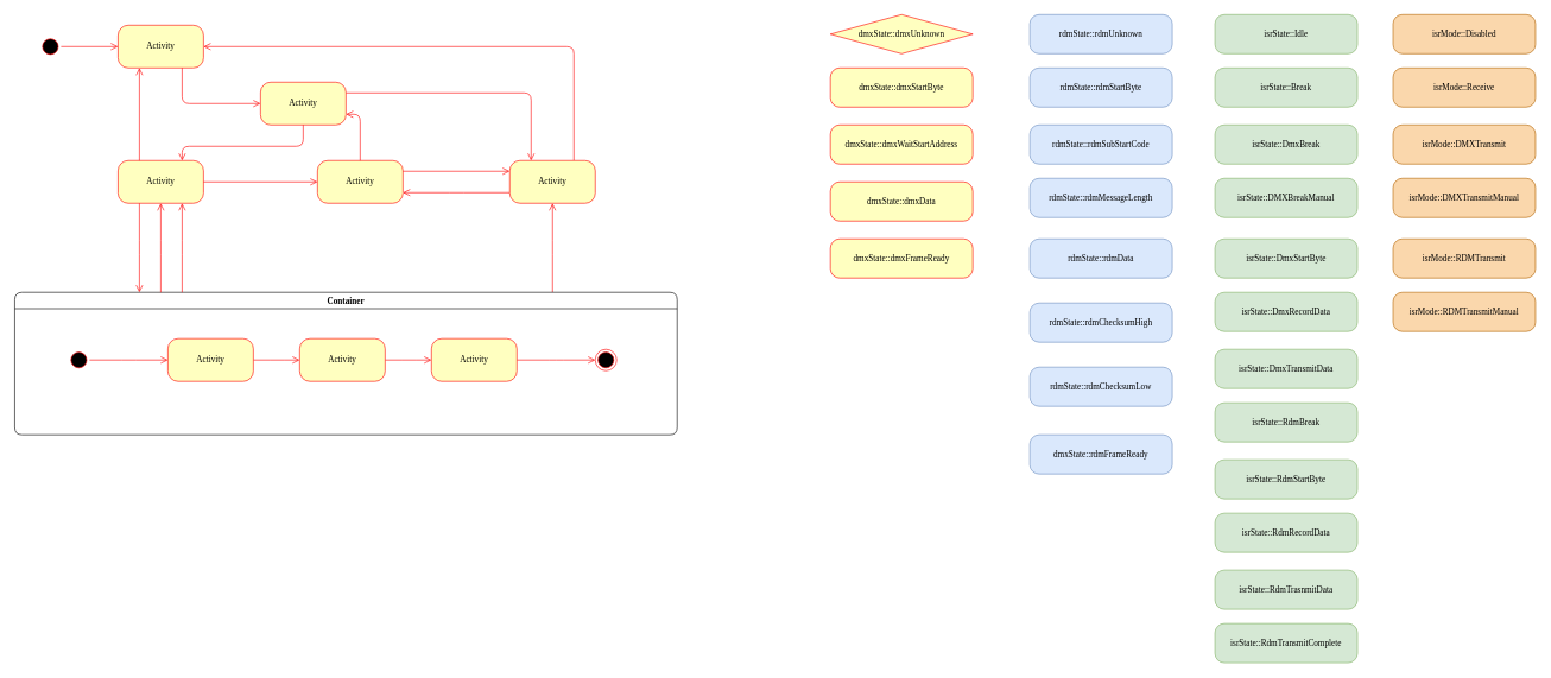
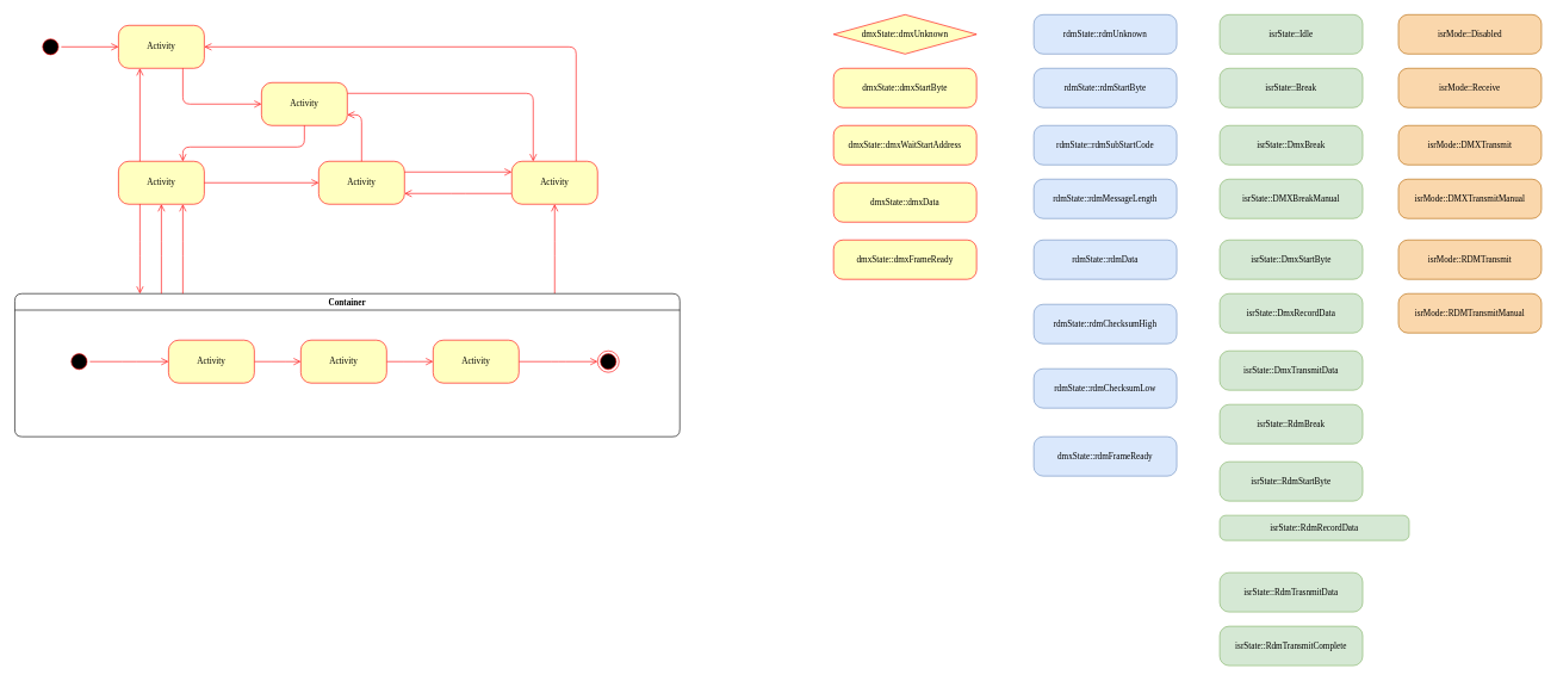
- <mxCell id="55" value="isrState::RdmRecordData" style="rounded=1;whiteSpace=wrap;html=1;arcSize=24;fillColor=#d5e8d4;strokeColor=#82b366;shadow=0;comic=0;labelBackgroundColor=none;fontFamily=Verdana;fontSize=12;align=center;" vertex="1" parent="1"><mxGeometry x="1705" y="720" width="200" height="55" as="geometry" /></mxCell>
+ <mxCell id="55" value="isrState::RdmRecordData" style="rounded=1;whiteSpace=wrap;html=1;arcSize=24;fillColor=#d5e8d4;strokeColor=#82b366;shadow=0;comic=0;labelBackgroundColor=none;fontFamily=Verdana;fontSize=12;align=center;" vertex="1" parent="1"><mxGeometry x="1705" y="720" width="265" height="35" as="geometry" /></mxCell>
